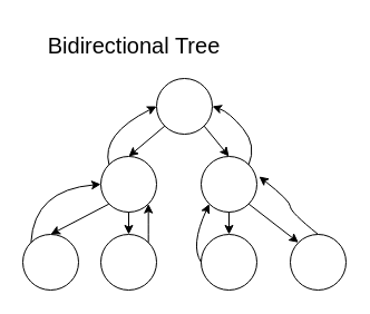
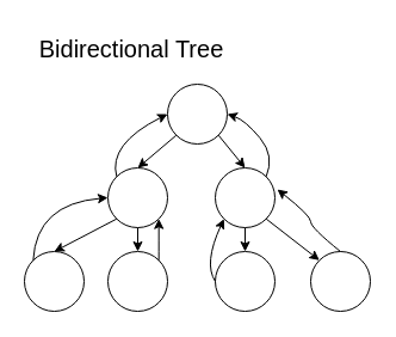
- <mxCell id="3" value="&lt;font style=&quot;font-size: 20px;&quot;&gt;Bidirectional Tree&lt;/font&gt;" style="text;html=1;strokeColor=none;fillColor=none;align=center;verticalAlign=middle;whiteSpace=wrap;rounded=0;" vertex="1" parent="1"><mxGeometry width="200" height="40" as="geometry" x="20" y="20" /></mxCell>
+ <mxCell id="3" value="&lt;font style=&quot;font-size: 20px;&quot;&gt;Bidirectional Tree&lt;/font&gt;" style="text;html=1;strokeColor=none;fillColor=none;align=center;verticalAlign=middle;whiteSpace=wrap;rounded=0;" vertex="1" parent="1"><mxGeometry x="10" y="20" width="200" height="40" as="geometry" /></mxCell>
